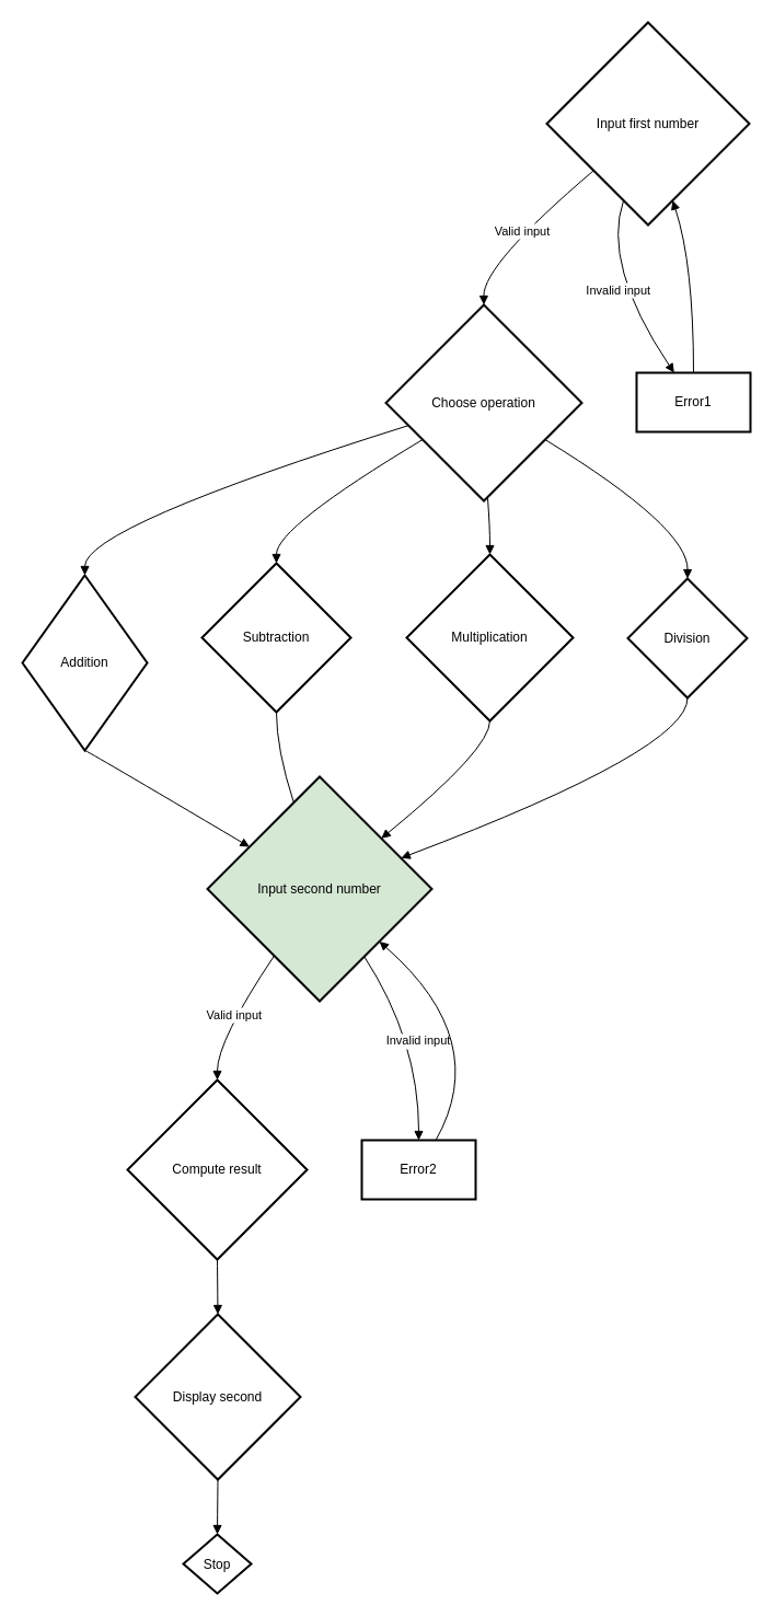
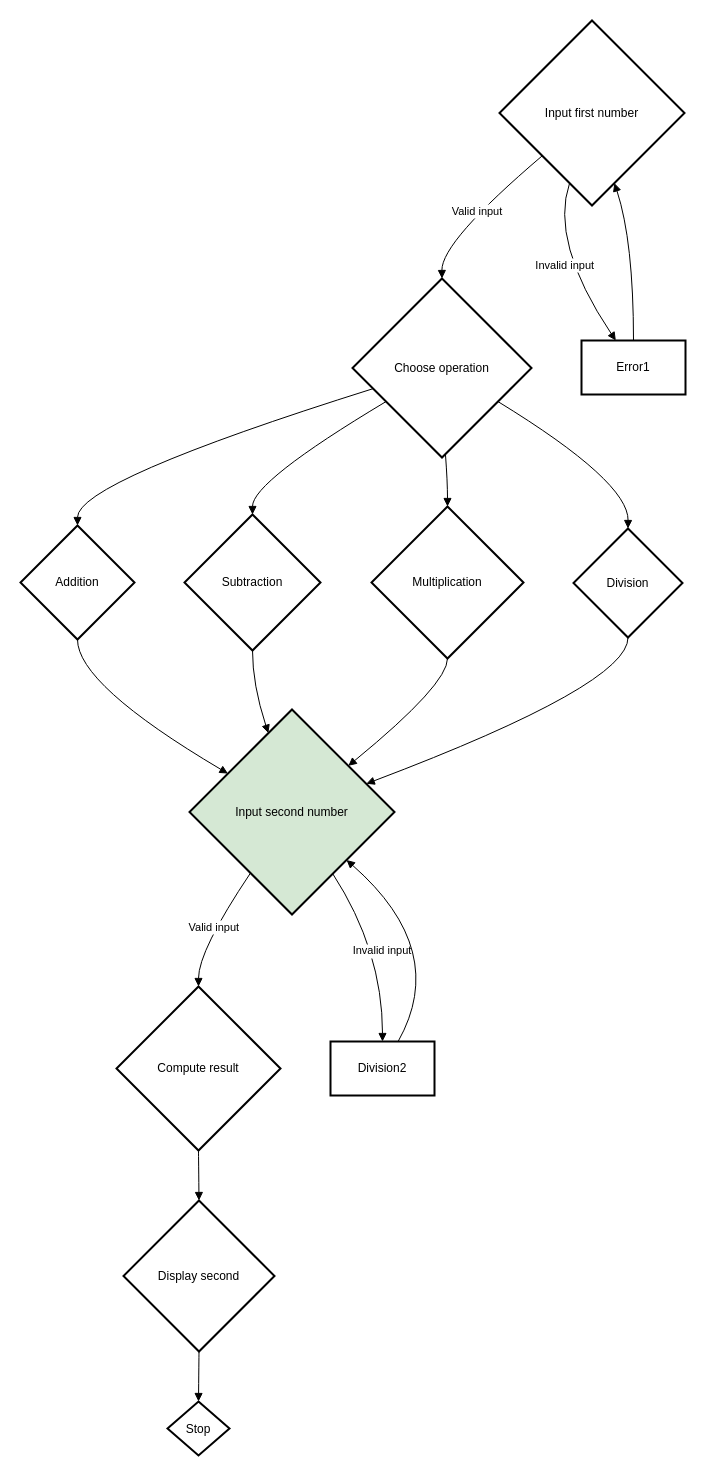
- <mxCell id="5" value="Addition" style="rhombus;strokeWidth=2;whiteSpace=wrap;" vertex="1" parent="1"><mxGeometry x="20" y="525" width="114" height="160" as="geometry" /></mxCell>
+ <mxCell id="5" value="Addition" style="rhombus;strokeWidth=2;whiteSpace=wrap;" vertex="1" parent="1"><mxGeometry x="20" y="525" width="114" height="114" as="geometry" /></mxCell>
- <mxCell id="21" value="" style="curved=1;startArrow=none;endArrow=none;exitX=0.5;exitY=1;entryX=0.35;entryY=0;" edge="1" parent="1" source="6" target="9"><mxGeometry relative="1" as="geometry"><Array as="points"><mxPoint x="252" y="684" /></Array></mxGeometry></mxCell>
+ <mxCell id="21" value="" style="curved=1;startArrow=none;endArrow=block;exitX=0.5;exitY=1;entryX=0.35;entryY=0;" edge="1" parent="1" source="6" target="9"><mxGeometry relative="1" as="geometry"><Array as="points"><mxPoint x="252" y="684" /></Array></mxGeometry></mxCell>
- <mxCell id="11" value="Error2" style="whiteSpace=wrap;strokeWidth=2;" vertex="1" parent="1"><mxGeometry x="330" y="1041" width="104" height="54" as="geometry" /></mxCell>
+ <mxCell id="11" value="Division2" style="whiteSpace=wrap;strokeWidth=2;" vertex="1" parent="1"><mxGeometry x="330" y="1041" width="104" height="54" as="geometry" /></mxCell>
